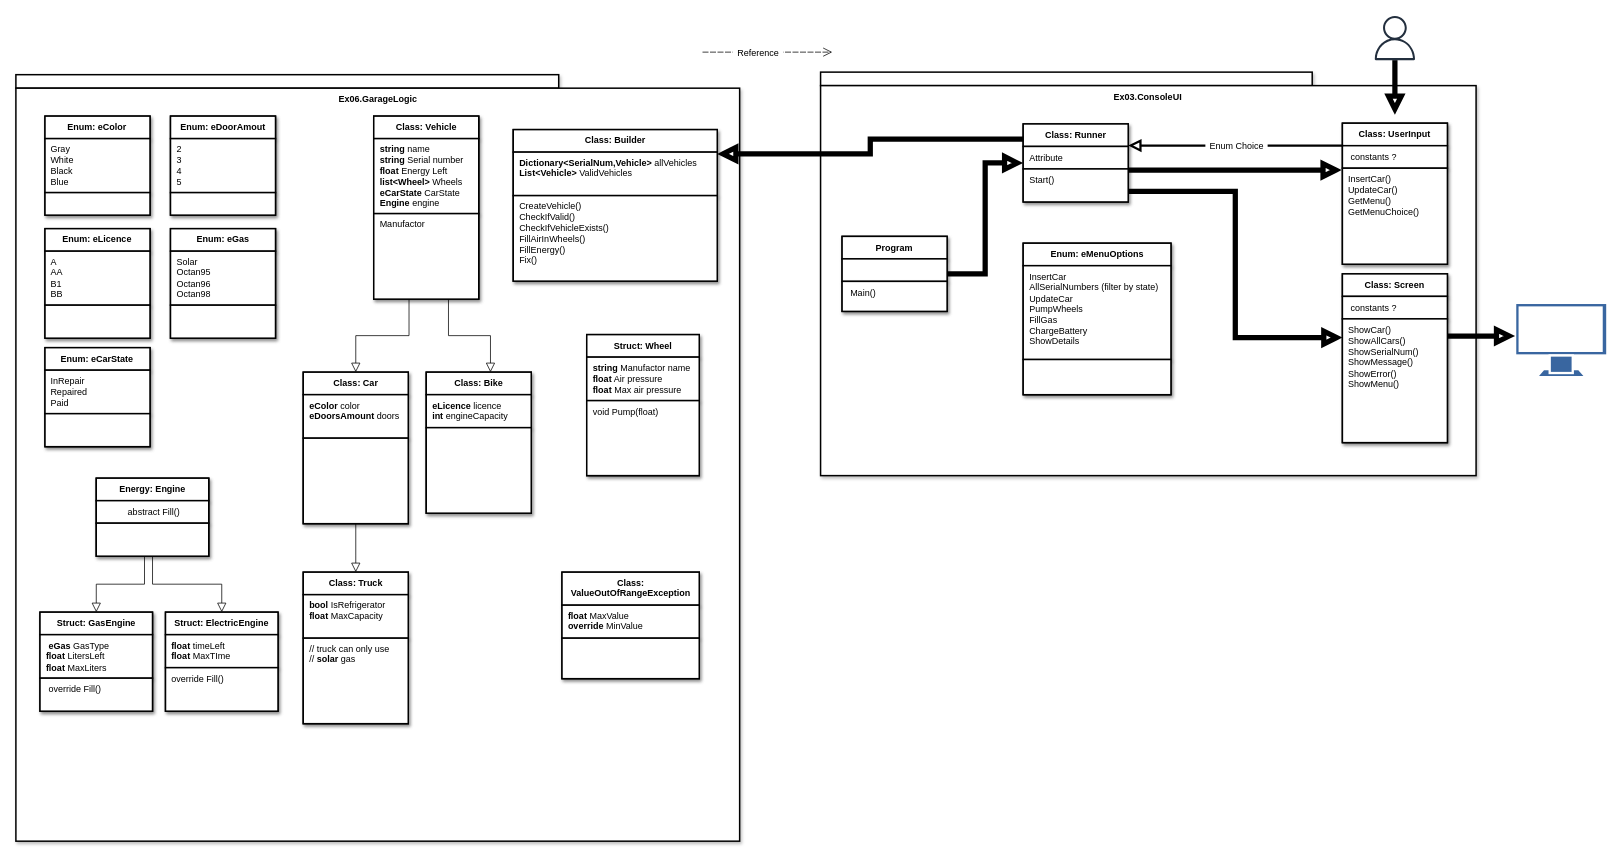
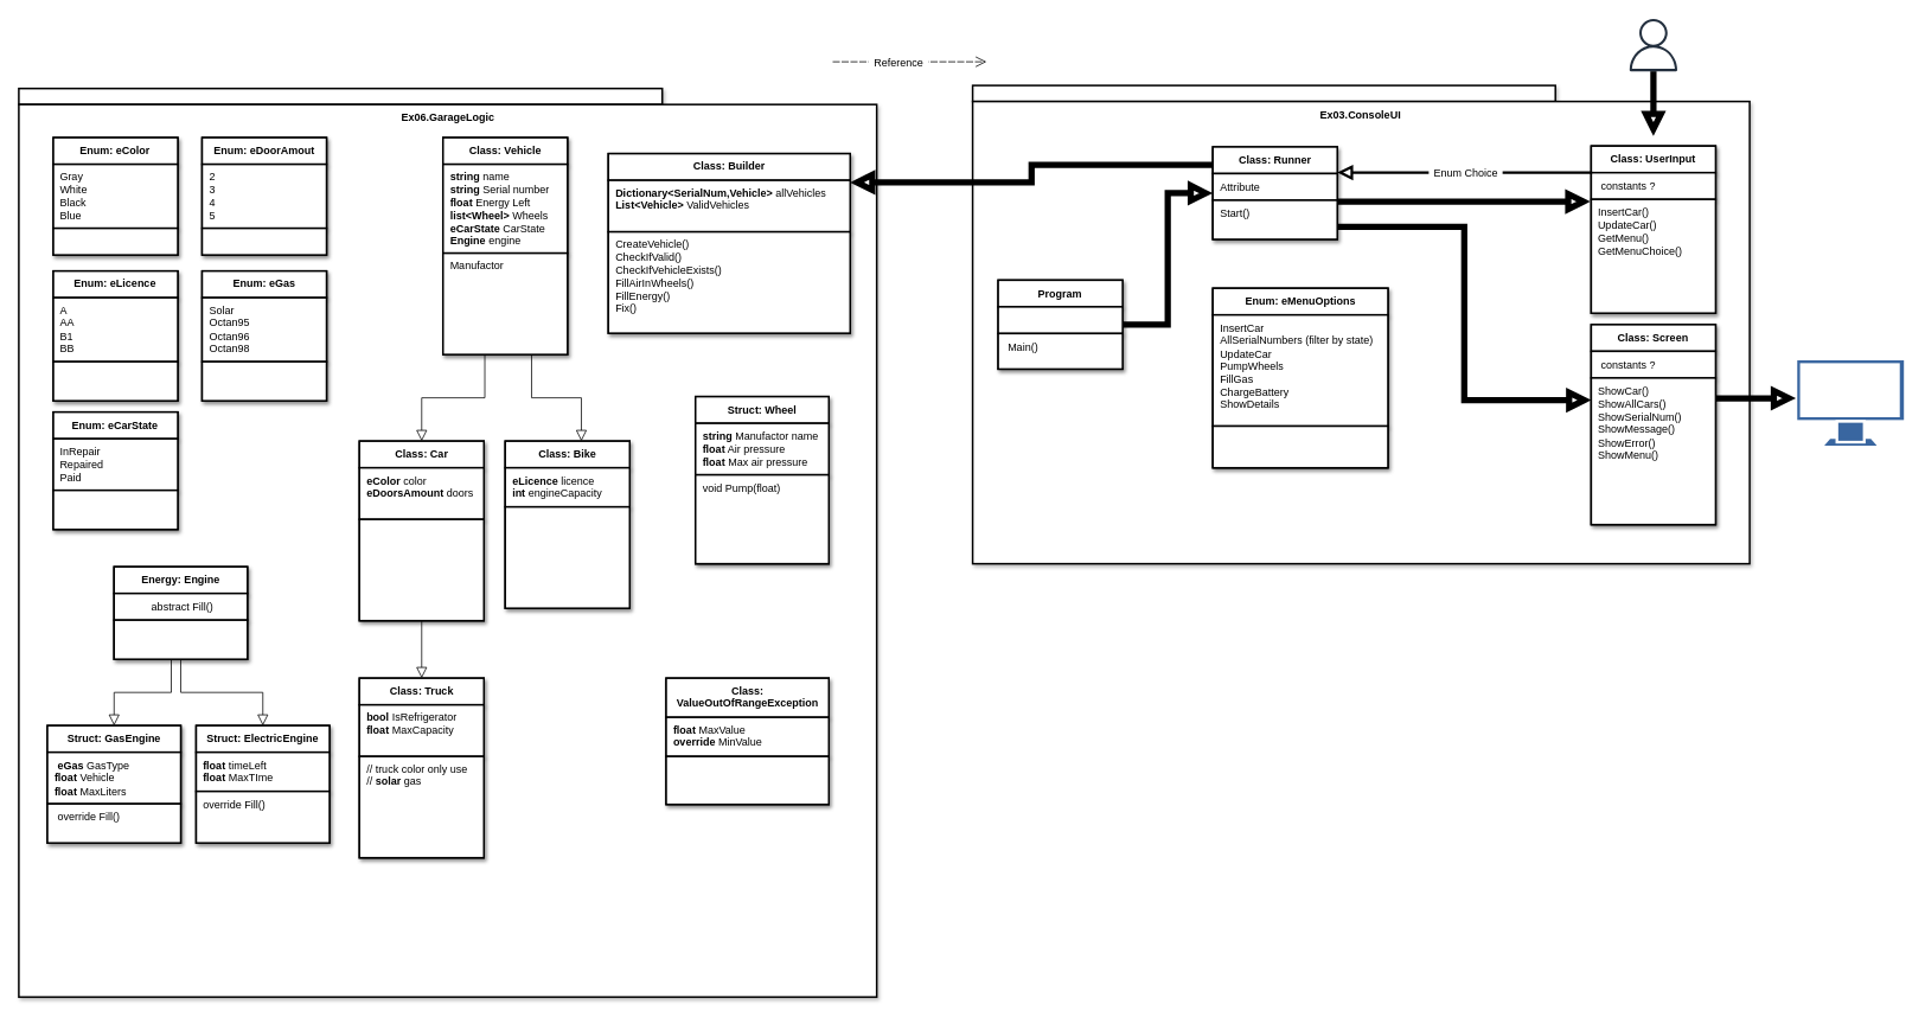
- <mxCell id="91" value="&lt;div style='width: 137.0px;height:auto;word-break: break-word;'&gt;&lt;div align=&quot;left&quot;&gt;&lt;span style=&quot;font-size:12px;text-decoration:none;font-weight:normal;font-family:Arial; line-height: normal;&quot;&gt;// truck can only use //&amp;nbsp;&lt;span style=&quot;font-weight:bold; line-height: normal;&quot;&gt;solar&lt;/span&gt; gas&lt;/span&gt;&lt;/div&gt;&lt;/div&gt;" style="shape=rect;shadow=1;strokeWidth=2;fillColor=#FFFFFF;strokeColor=#000000;opacity=100.0;html=1;nl2Br=0;verticalAlign=top;align=left;spacingLeft=6.0;spacingRight=6;spacingTop=1.0;spacingBottom=8;whiteSpace=wrap;gliffyId=251;" parent="88" vertex="1"><mxGeometry y="88" width="140" height="114" as="geometry" /></mxCell>
+ <mxCell id="91" value="&lt;div style='width: 137.0px;height:auto;word-break: break-word;'&gt;&lt;div align=&quot;left&quot;&gt;&lt;span style=&quot;font-size:12px;text-decoration:none;font-weight:normal;font-family:Arial; line-height: normal;&quot;&gt;// truck color only use //&amp;nbsp;&lt;span style=&quot;font-weight:bold; line-height: normal;&quot;&gt;solar&lt;/span&gt; gas&lt;/span&gt;&lt;/div&gt;&lt;/div&gt;" style="shape=rect;shadow=1;strokeWidth=2;fillColor=#FFFFFF;strokeColor=#000000;opacity=100.0;html=1;nl2Br=0;verticalAlign=top;align=left;spacingLeft=6.0;spacingRight=6;spacingTop=1.0;spacingBottom=8;whiteSpace=wrap;gliffyId=251;" parent="88" vertex="1"><mxGeometry y="88" width="140" height="114" as="geometry" /></mxCell>
- <mxCell id="66" value="&lt;div style='width: 147.0px;height:auto;word-break: break-word;'&gt;&lt;div align=&quot;left&quot;&gt;&lt;span style=&quot;font-size:12px;text-decoration:none;font-family:Arial; line-height: 0;&quot;&gt;&lt;span style=&quot;text-decoration:none; line-height: normal;&quot;&gt;&amp;nbsp;&lt;span style=&quot;font-weight:bold; line-height: normal;&quot;&gt;eGas&lt;/span&gt; GasType&lt;/span&gt;&lt;/span&gt;&lt;/div&gt;&lt;div align=&quot;left&quot;&gt;&lt;span style=&quot;font-size:12px;text-decoration:none;font-family:Arial; line-height: 0;&quot;&gt;&lt;span style=&quot;text-decoration:none; line-height: 0;&quot;&gt;&lt;span style=&quot;font-weight:bold; line-height: normal;&quot;&gt;float&lt;/span&gt; LitersLeft&lt;/span&gt;&lt;/span&gt;&lt;/div&gt;&lt;div align=&quot;left&quot;&gt;&lt;span style=&quot;font-size:12px;text-decoration:none;font-family:Arial; line-height: 0;&quot;&gt;&lt;span style=&quot;text-decoration:none; line-height: 0;&quot;&gt;&lt;span style=&quot;font-weight:bold; line-height: normal;&quot;&gt;float&lt;/span&gt; MaxLiters&lt;/span&gt;&lt;/span&gt;&lt;/div&gt;&lt;/div&gt;" style="shape=rect;shadow=1;strokeWidth=2;fillColor=#FFFFFF;strokeColor=#000000;opacity=100.0;html=1;nl2Br=0;verticalAlign=top;align=left;spacingLeft=6.0;spacingRight=6;spacingTop=1.0;spacingBottom=8;whiteSpace=wrap;gliffyId=231;" parent="64" vertex="1"><mxGeometry y="30" width="150" height="58" as="geometry" /></mxCell>
+ <mxCell id="66" value="&lt;div style='width: 147.0px;height:auto;word-break: break-word;'&gt;&lt;div align=&quot;left&quot;&gt;&lt;span style=&quot;font-size:12px;text-decoration:none;font-family:Arial; line-height: 0;&quot;&gt;&lt;span style=&quot;text-decoration:none; line-height: normal;&quot;&gt;&amp;nbsp;&lt;span style=&quot;font-weight:bold; line-height: normal;&quot;&gt;eGas&lt;/span&gt; GasType&lt;/span&gt;&lt;/span&gt;&lt;/div&gt;&lt;div align=&quot;left&quot;&gt;&lt;span style=&quot;font-size:12px;text-decoration:none;font-family:Arial; line-height: 0;&quot;&gt;&lt;span style=&quot;text-decoration:none; line-height: 0;&quot;&gt;&lt;span style=&quot;font-weight:bold; line-height: normal;&quot;&gt;float&lt;/span&gt; Vehicle&lt;/span&gt;&lt;/span&gt;&lt;/div&gt;&lt;div align=&quot;left&quot;&gt;&lt;span style=&quot;font-size:12px;text-decoration:none;font-family:Arial; line-height: 0;&quot;&gt;&lt;span style=&quot;text-decoration:none; line-height: 0;&quot;&gt;&lt;span style=&quot;font-weight:bold; line-height: normal;&quot;&gt;float&lt;/span&gt; MaxLiters&lt;/span&gt;&lt;/span&gt;&lt;/div&gt;&lt;/div&gt;" style="shape=rect;shadow=1;strokeWidth=2;fillColor=#FFFFFF;strokeColor=#000000;opacity=100.0;html=1;nl2Br=0;verticalAlign=top;align=left;spacingLeft=6.0;spacingRight=6;spacingTop=1.0;spacingBottom=8;whiteSpace=wrap;gliffyId=231;" parent="64" vertex="1"><mxGeometry y="30" width="150" height="58" as="geometry" /></mxCell>
